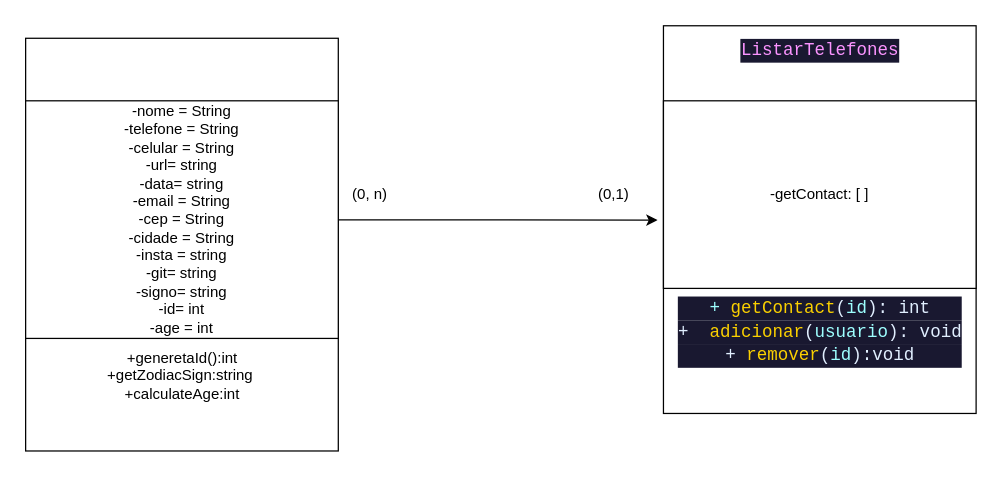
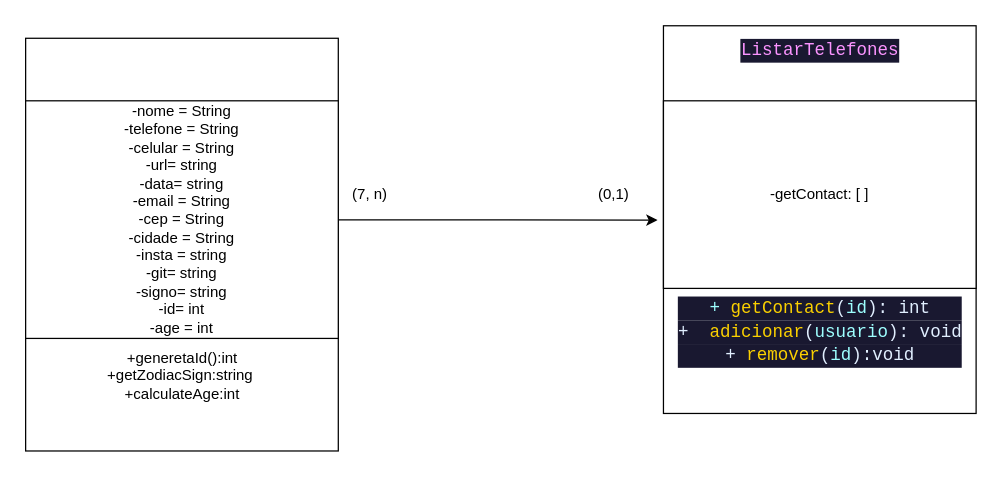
- <mxCell id="12" value="(0, n)" style="text;html=1;align=center;verticalAlign=middle;resizable=0;points=[];autosize=1;strokeColor=none;fillColor=none;" vertex="1" parent="1"><mxGeometry x="270" y="140" width="50" height="30" as="geometry" /></mxCell>
+ <mxCell id="12" value="(7, n)" style="text;html=1;align=center;verticalAlign=middle;resizable=0;points=[];autosize=1;strokeColor=none;fillColor=none;" vertex="1" parent="1"><mxGeometry x="270" y="140" width="50" height="30" as="geometry" /></mxCell>
